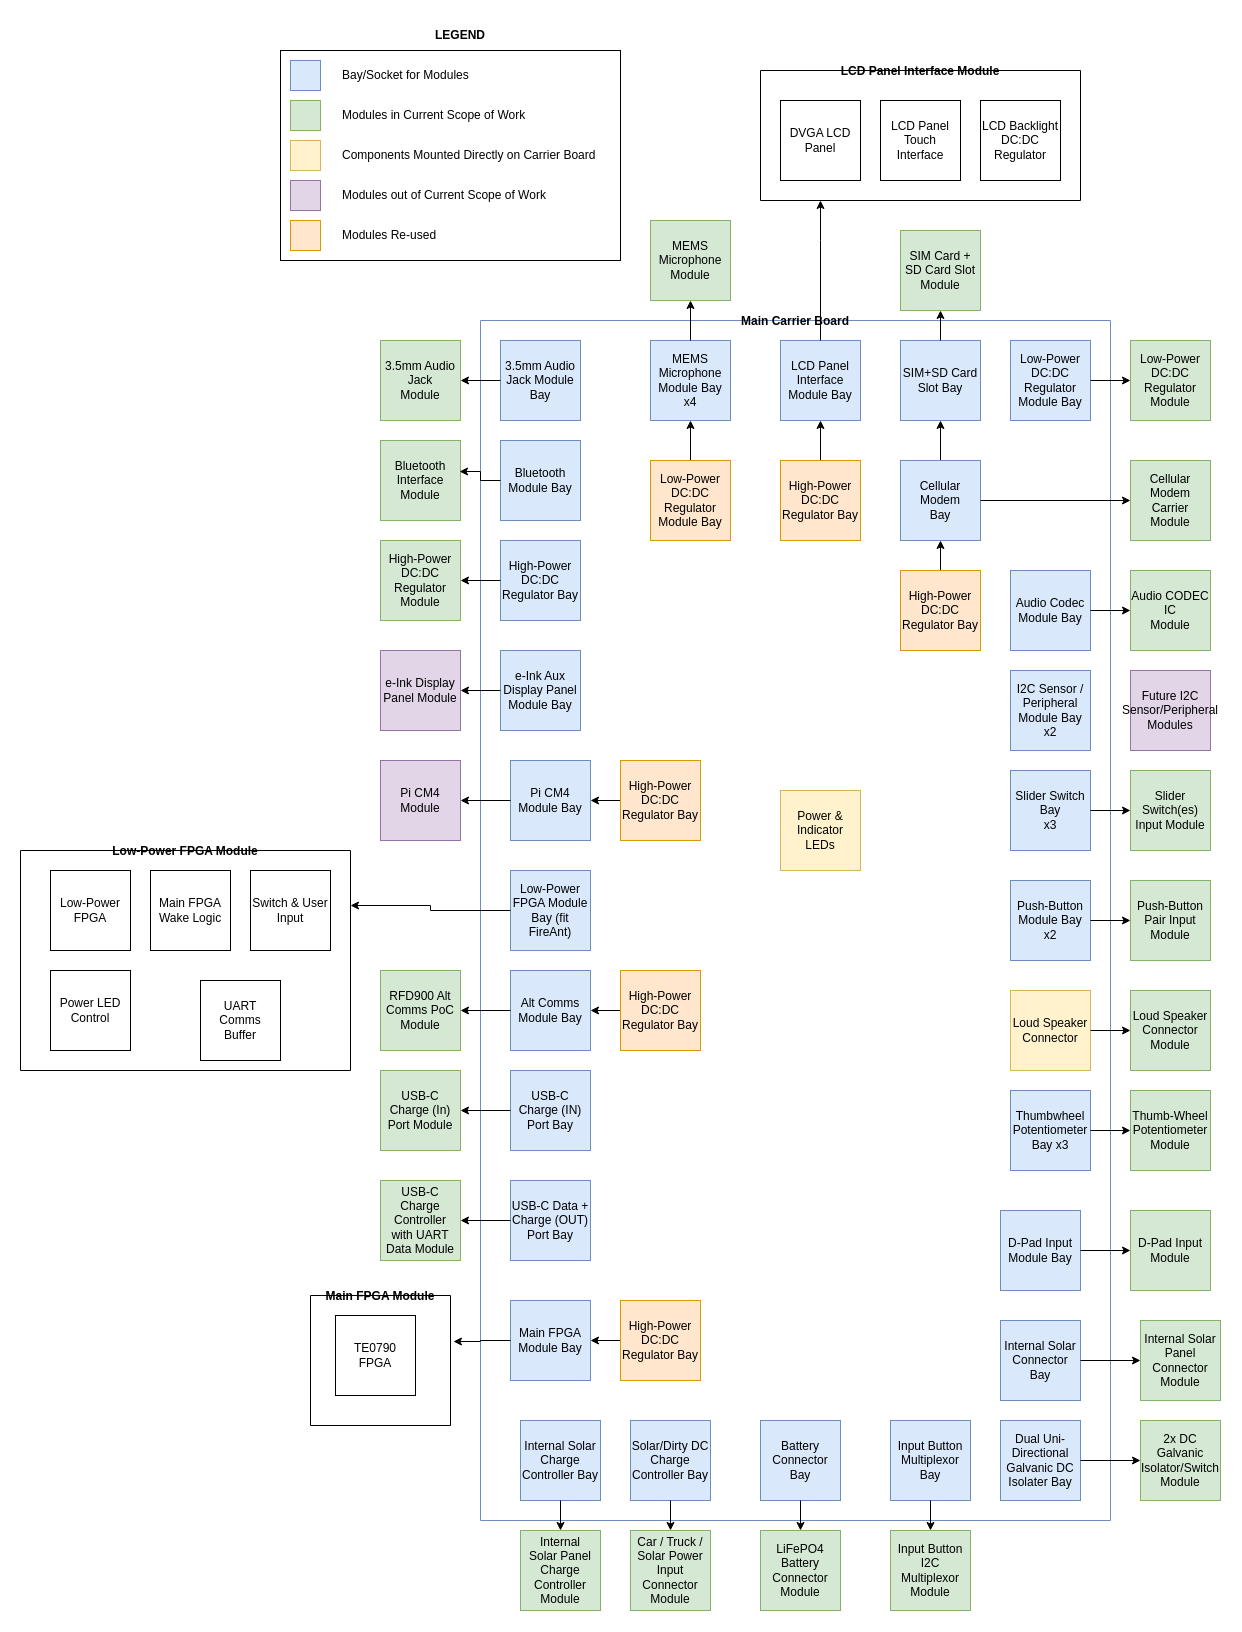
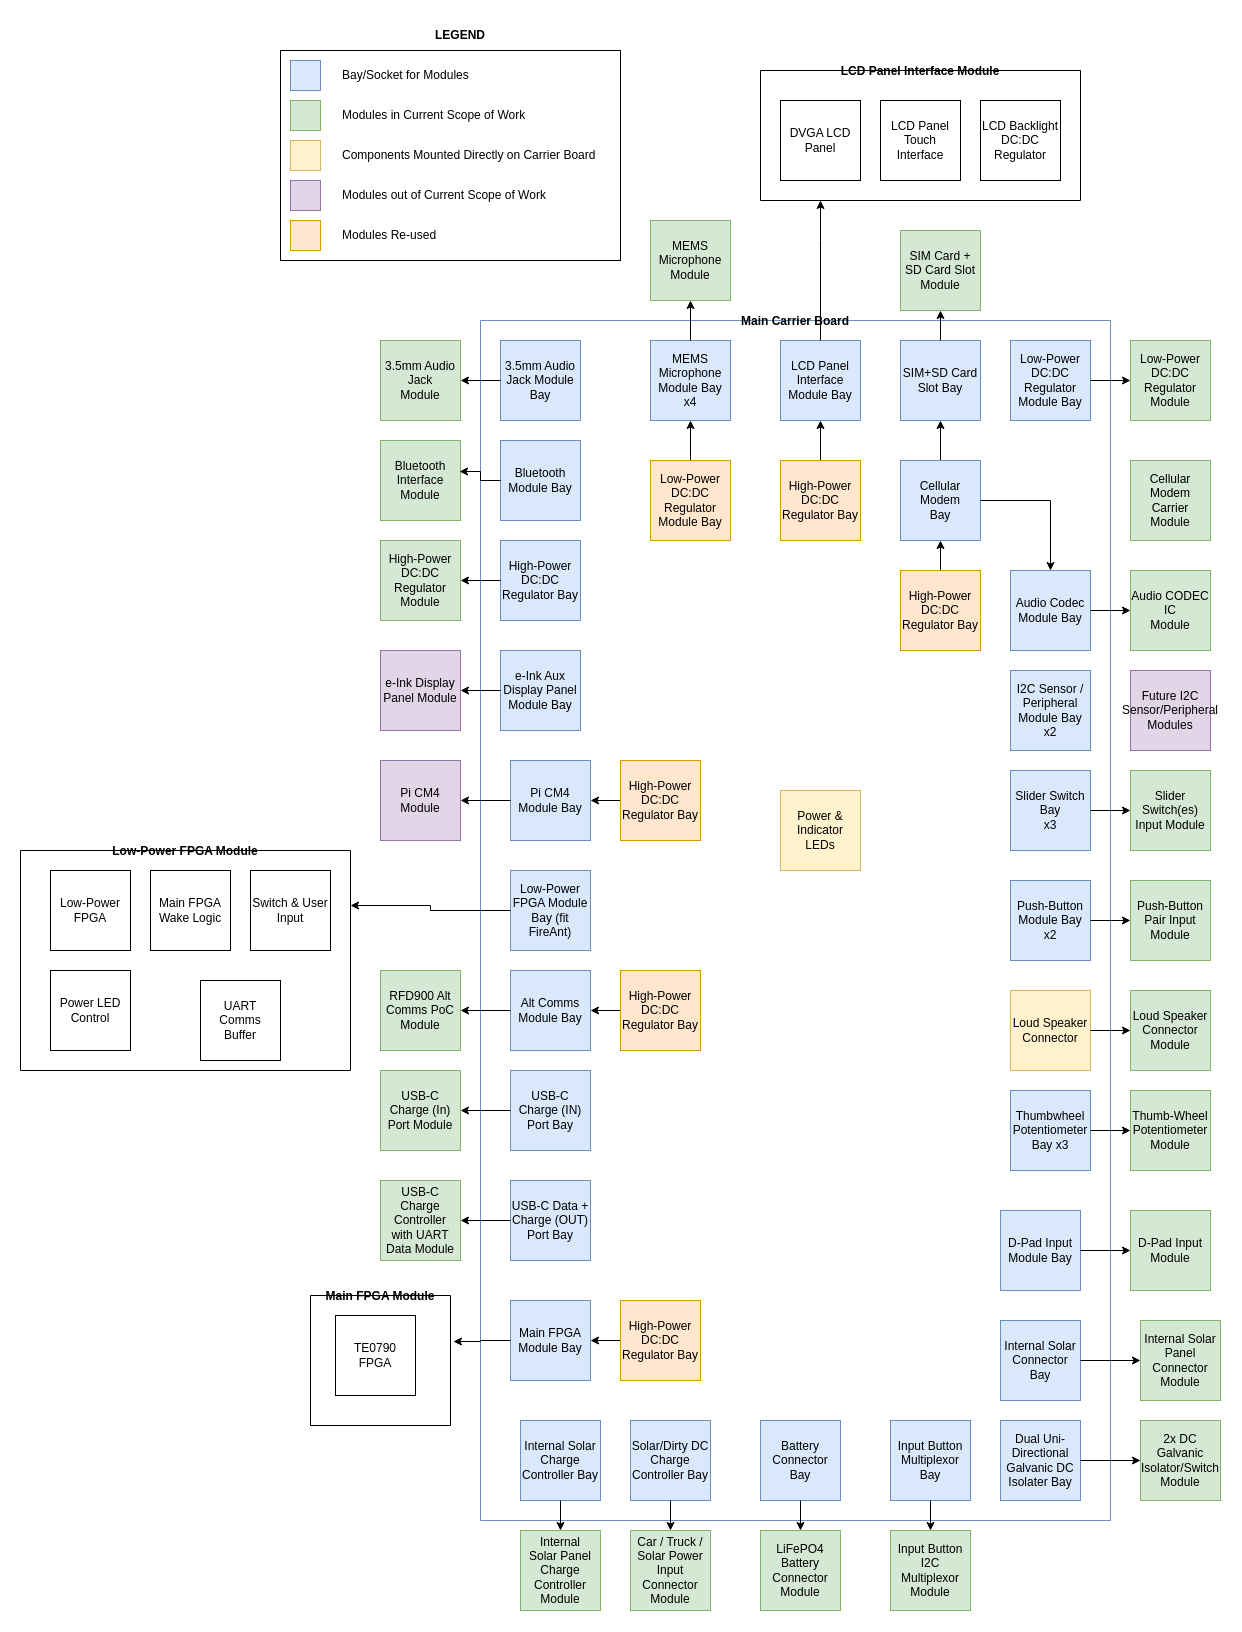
- <mxCell id="105" style="edgeStyle=orthogonalEdgeStyle;rounded=0;orthogonalLoop=1;jettySize=auto;html=1;" edge="1" parent="1" source="34" target="104"><mxGeometry relative="1" as="geometry" /></mxCell>
+ <mxCell id="105" style="edgeStyle=orthogonalEdgeStyle;rounded=0;orthogonalLoop=1;jettySize=auto;html=1;" edge="1" parent="1" source="34" target="57"><mxGeometry relative="1" as="geometry" /></mxCell>
